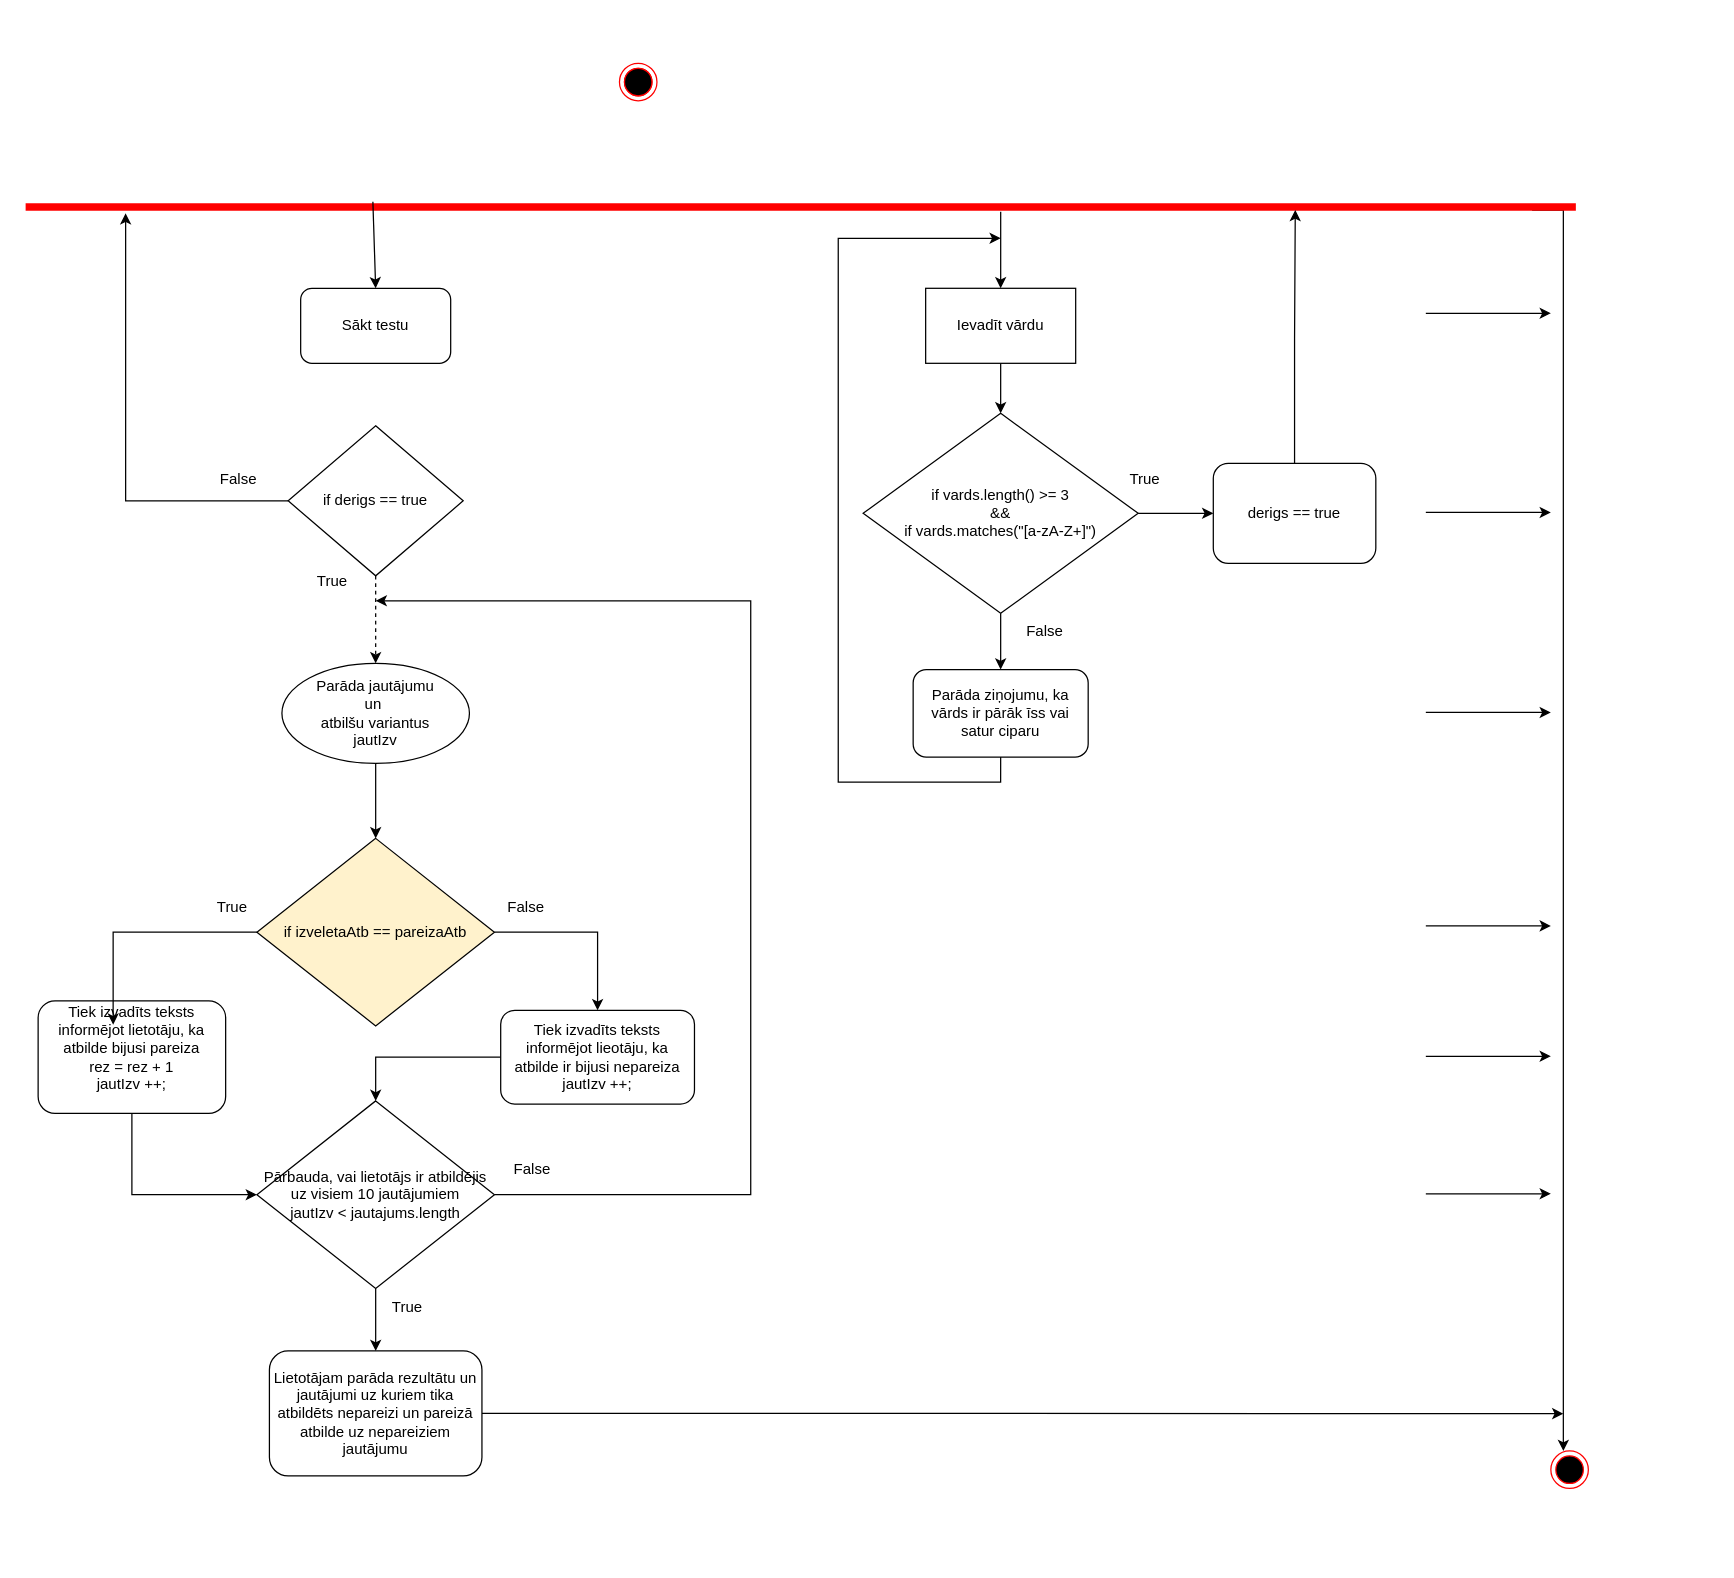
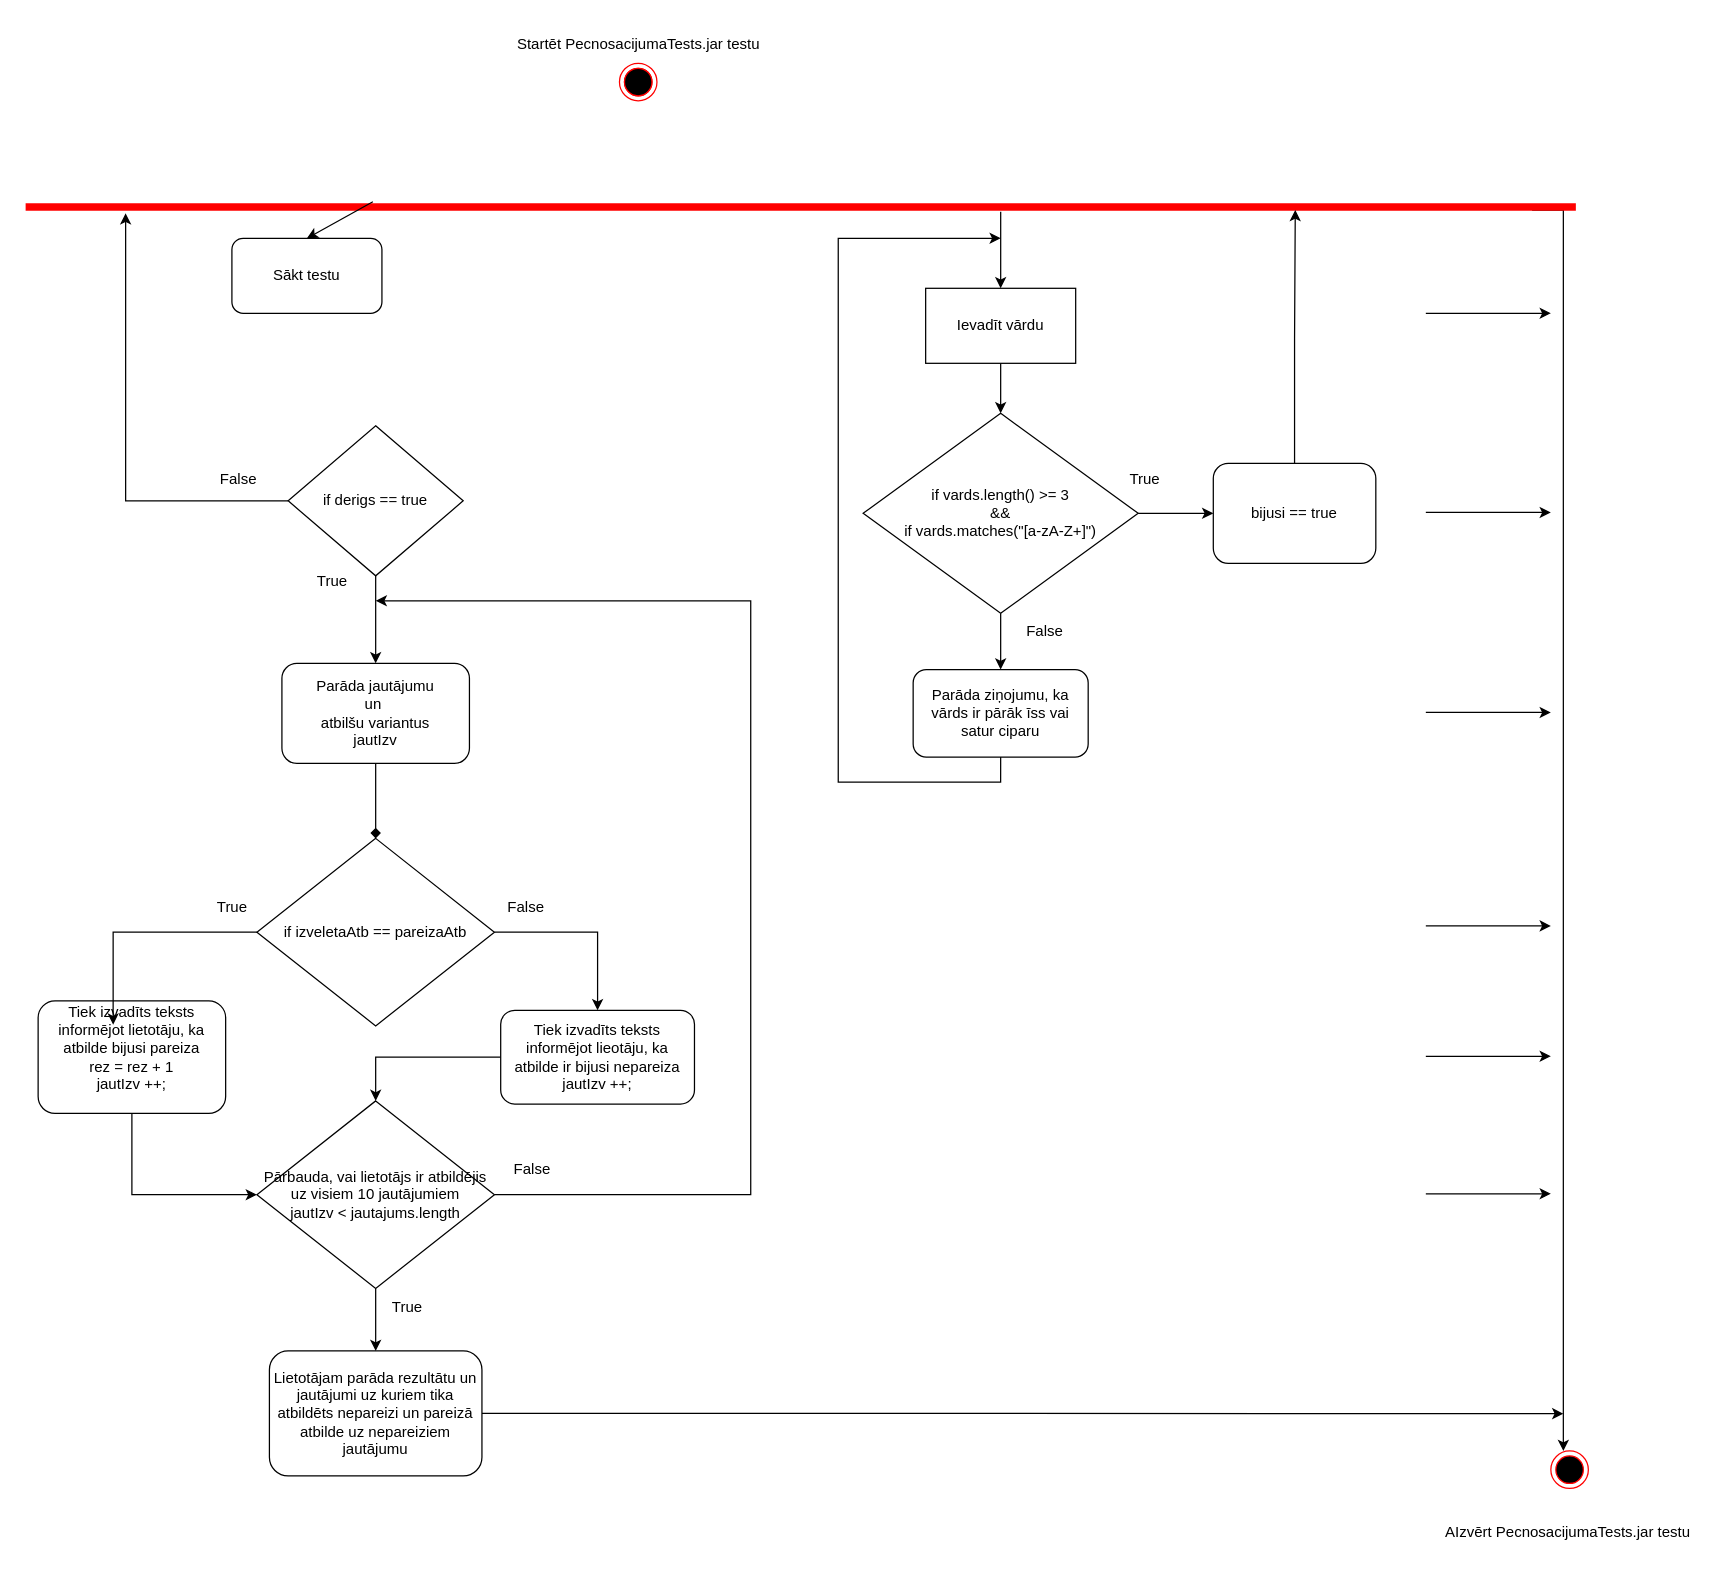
+ <mxCell id="7" value="Startēt PecnosacijumaTests.jar testu" style="text;html=1;align=center;verticalAlign=middle;resizable=0;points=[];autosize=1;strokeColor=none;fillColor=none;spacing=3;" parent="1" vertex="1"><mxGeometry x="400" y="20" width="220" height="30" as="geometry" /></mxCell>
- <mxCell id="19" value="Sākt testu" style="rounded=1;whiteSpace=wrap;html=1;" parent="1" vertex="1"><mxGeometry x="240" y="230" width="120" height="60" as="geometry" /></mxCell>
+ <mxCell id="19" value="Sākt testu" style="rounded=1;whiteSpace=wrap;html=1;" parent="1" vertex="1"><mxGeometry x="185" y="190" width="120" height="60" as="geometry" /></mxCell>
- <mxCell id="24" value="derigs == true" style="rounded=1;whiteSpace=wrap;html=1;" parent="1" vertex="1"><mxGeometry x="970" y="370" width="130" height="80" as="geometry" /></mxCell>
+ <mxCell id="24" value="bijusi == true" style="rounded=1;whiteSpace=wrap;html=1;" parent="1" vertex="1"><mxGeometry x="970" y="370" width="130" height="80" as="geometry" /></mxCell>
- <mxCell id="22" style="edgeStyle=orthogonalEdgeStyle;rounded=0;orthogonalLoop=1;jettySize=auto;html=1;exitX=0.5;exitY=1;exitDx=0;exitDy=0;entryX=0.5;entryY=0;entryDx=0;entryDy=0;dashed=1;" parent="1" source="23" target="29" edge="1"><mxGeometry relative="1" as="geometry" /></mxCell>
+ <mxCell id="22" style="edgeStyle=orthogonalEdgeStyle;rounded=0;orthogonalLoop=1;jettySize=auto;html=1;exitX=0.5;exitY=1;exitDx=0;exitDy=0;entryX=0.5;entryY=0;entryDx=0;entryDy=0;" parent="1" source="23" target="29" edge="1"><mxGeometry relative="1" as="geometry" /></mxCell>
- <mxCell id="29" value="Parāda jautājumu&lt;div&gt;un&amp;nbsp;&lt;/div&gt;&lt;div&gt;atbilšu variantus&lt;/div&gt;&lt;div&gt;jautIzv&lt;/div&gt;" style="ellipse;whiteSpace=wrap;html=1;" parent="1" vertex="1"><mxGeometry x="225" y="530" width="150" height="80" as="geometry" /></mxCell>
+ <mxCell id="29" value="Parāda jautājumu&lt;div&gt;un&amp;nbsp;&lt;/div&gt;&lt;div&gt;atbilšu variantus&lt;/div&gt;&lt;div&gt;jautIzv&lt;/div&gt;" style="rounded=1;whiteSpace=wrap;html=1;" parent="1" vertex="1"><mxGeometry x="225" y="530" width="150" height="80" as="geometry" /></mxCell>
- <mxCell id="28" style="edgeStyle=orthogonalEdgeStyle;rounded=0;orthogonalLoop=1;jettySize=auto;html=1;exitX=0.5;exitY=1;exitDx=0;exitDy=0;entryX=0.5;entryY=0;entryDx=0;entryDy=0;" parent="1" source="29" target="34" edge="1"><mxGeometry relative="1" as="geometry" /></mxCell>
+ <mxCell id="28" style="edgeStyle=orthogonalEdgeStyle;rounded=0;orthogonalLoop=1;jettySize=auto;html=1;exitX=0.5;exitY=1;exitDx=0;exitDy=0;entryX=0.5;entryY=0;entryDx=0;entryDy=0;endArrow=diamond;" parent="1" source="29" target="34" edge="1"><mxGeometry relative="1" as="geometry" /></mxCell>
- <mxCell id="34" value="if izveletaAtb == pareizaAtb" style="rhombus;whiteSpace=wrap;html=1;fillColor=#fff2cc;" parent="1" vertex="1"><mxGeometry x="205" y="670" width="190" height="150" as="geometry" /></mxCell>
+ <mxCell id="34" value="if izveletaAtb == pareizaAtb" style="rhombus;whiteSpace=wrap;html=1;" parent="1" vertex="1"><mxGeometry x="205" y="670" width="190" height="150" as="geometry" /></mxCell>
+ <mxCell id="10" value="AIzvērt PecnosacijumaTests.jar testu&amp;nbsp;" style="text;html=1;align=center;verticalAlign=middle;resizable=0;points=[];autosize=1;strokeColor=none;fillColor=none;" parent="1" vertex="1"><mxGeometry x="1145" y="1210" width="220" height="30" as="geometry" /></mxCell>
